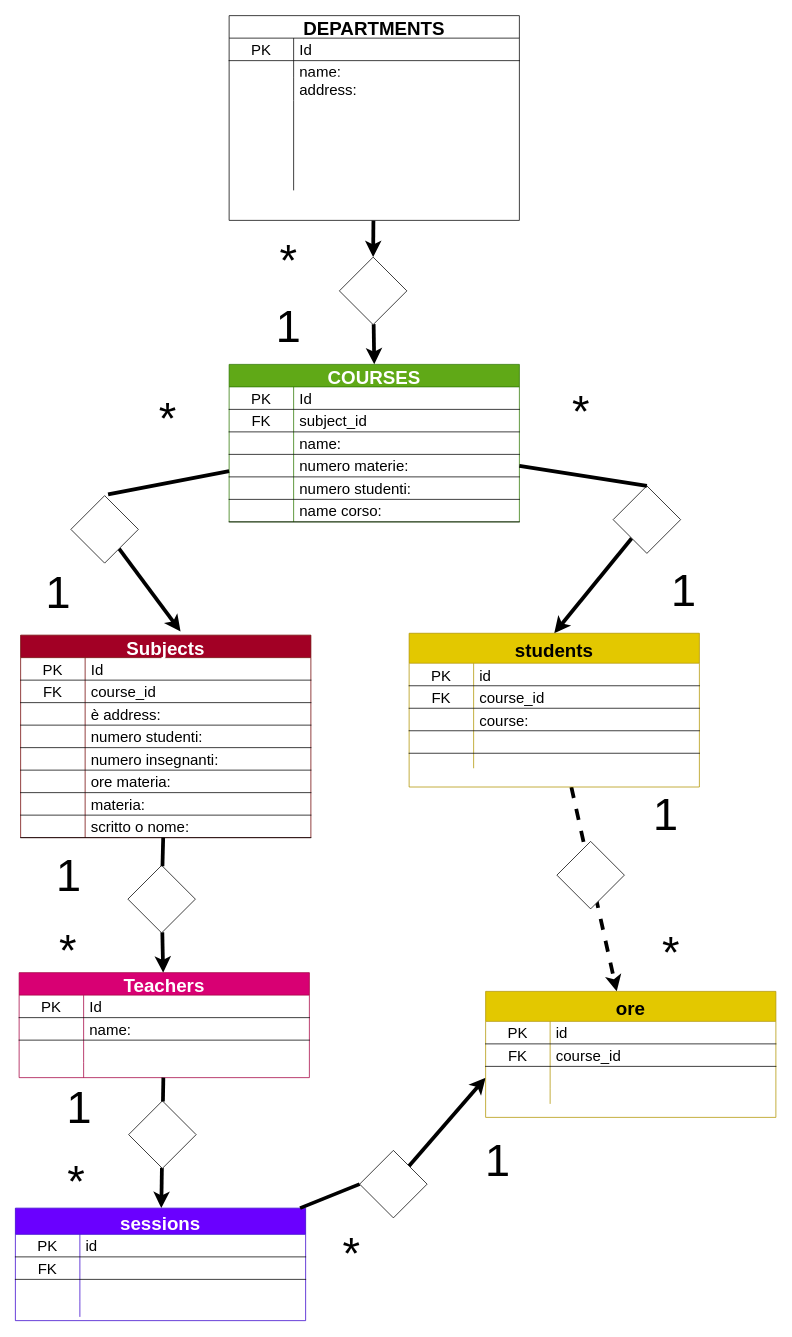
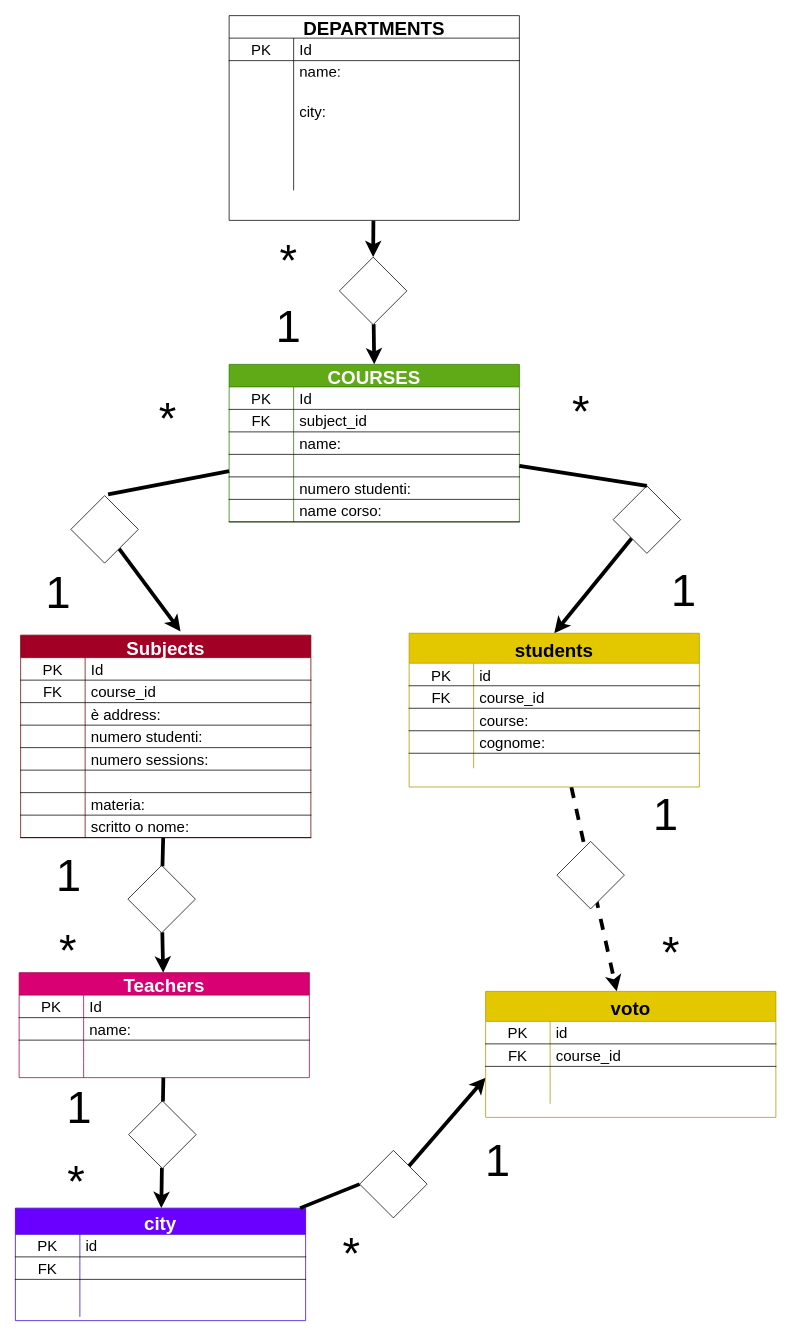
- <mxCell id="12" value="address:" style="shape=partialRectangle;html=1;whiteSpace=wrap;connectable=0;fillColor=none;top=0;left=0;bottom=0;right=0;align=left;spacingLeft=6;overflow=hidden;labelBackgroundColor=none;labelBorderColor=none;fontColor=#000000;fontSize=20;" parent="10" vertex="1"><mxGeometry x="86" width="301" height="30" as="geometry" /></mxCell>
+ <mxCell id="15" value="city:" style="shape=partialRectangle;html=1;whiteSpace=wrap;connectable=0;fillColor=none;top=0;left=0;bottom=0;right=0;align=left;spacingLeft=6;overflow=hidden;labelBackgroundColor=none;labelBorderColor=none;fontColor=#000000;fontSize=20;" parent="13" vertex="1"><mxGeometry x="86" width="301" height="30" as="geometry" /></mxCell>
- <mxCell id="37" value="numero materie:" style="shape=partialRectangle;html=1;whiteSpace=wrap;connectable=0;fillColor=none;top=0;left=0;bottom=0;right=0;align=left;spacingLeft=6;overflow=hidden;labelBackgroundColor=none;labelBorderColor=none;fontColor=#000000;fontSize=20;" vertex="1" parent="35"><mxGeometry x="86" width="301" height="30" as="geometry" /></mxCell>
+ <mxCell id="110" value="cognome:" style="shape=partialRectangle;html=1;whiteSpace=wrap;connectable=0;fillColor=none;top=0;left=0;bottom=0;right=0;align=left;spacingLeft=6;overflow=hidden;labelBackgroundColor=none;labelBorderColor=none;fontColor=#000000;fontSize=20;" vertex="1" parent="108"><mxGeometry x="86" width="301" height="30" as="geometry" /></mxCell>
- <mxCell id="60" value="numero insegnanti:" style="shape=partialRectangle;html=1;whiteSpace=wrap;connectable=0;fillColor=none;top=0;left=0;bottom=0;right=0;align=left;spacingLeft=6;overflow=hidden;labelBackgroundColor=none;labelBorderColor=none;fontColor=#000000;fontSize=20;" vertex="1" parent="58"><mxGeometry x="86" width="301" height="30" as="geometry" /></mxCell>
+ <mxCell id="60" value="numero sessions:" style="shape=partialRectangle;html=1;whiteSpace=wrap;connectable=0;fillColor=none;top=0;left=0;bottom=0;right=0;align=left;spacingLeft=6;overflow=hidden;labelBackgroundColor=none;labelBorderColor=none;fontColor=#000000;fontSize=20;" vertex="1" parent="58"><mxGeometry x="86" width="301" height="30" as="geometry" /></mxCell>
- <mxCell id="63" value="ore materia:" style="shape=partialRectangle;html=1;whiteSpace=wrap;connectable=0;fillColor=none;top=0;left=0;bottom=0;right=0;align=left;spacingLeft=6;overflow=hidden;labelBackgroundColor=none;labelBorderColor=none;fontColor=#000000;fontSize=20;" vertex="1" parent="61"><mxGeometry x="86" width="301" height="30" as="geometry" /></mxCell>
- <mxCell id="114" value="ore" style="shape=table;startSize=40;container=1;collapsible=0;childLayout=tableLayout;fixedRows=1;rowLines=0;fontStyle=1;align=center;swimlaneFillColor=#ffffff;labelBackgroundColor=none;fillColor=#e3c800;strokeColor=#B09500;fontColor=#000000;fontSize=25;" vertex="1" parent="1"><mxGeometry x="647" y="1321" width="387" height="168" as="geometry" /></mxCell>
+ <mxCell id="114" value="voto" style="shape=table;startSize=40;container=1;collapsible=0;childLayout=tableLayout;fixedRows=1;rowLines=0;fontStyle=1;align=center;swimlaneFillColor=#ffffff;labelBackgroundColor=none;fillColor=#e3c800;strokeColor=#B09500;fontColor=#000000;fontSize=25;" vertex="1" parent="1"><mxGeometry x="647" y="1321" width="387" height="168" as="geometry" /></mxCell>
- <mxCell id="85" value="sessions" style="shape=table;startSize=35;container=1;collapsible=0;childLayout=tableLayout;fixedRows=1;rowLines=0;fontStyle=1;align=center;swimlaneFillColor=#ffffff;labelBackgroundColor=none;fillColor=#6a00ff;strokeColor=#3700CC;fontColor=#ffffff;fontSize=25;" parent="1" vertex="1"><mxGeometry x="20" y="1610" width="387" height="150" as="geometry" /></mxCell>
+ <mxCell id="85" value="city" style="shape=table;startSize=35;container=1;collapsible=0;childLayout=tableLayout;fixedRows=1;rowLines=0;fontStyle=1;align=center;swimlaneFillColor=#ffffff;labelBackgroundColor=none;fillColor=#6a00ff;strokeColor=#3700CC;fontColor=#ffffff;fontSize=25;" parent="1" vertex="1"><mxGeometry x="20" y="1610" width="387" height="150" as="geometry" /></mxCell>
